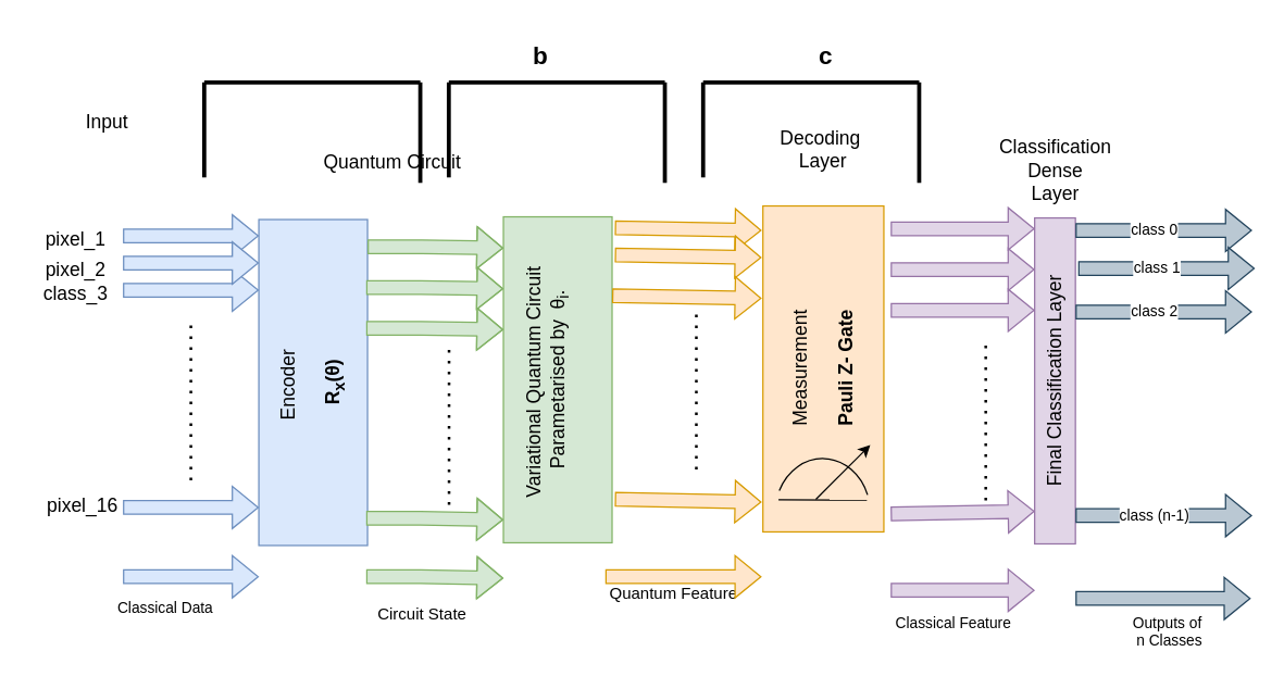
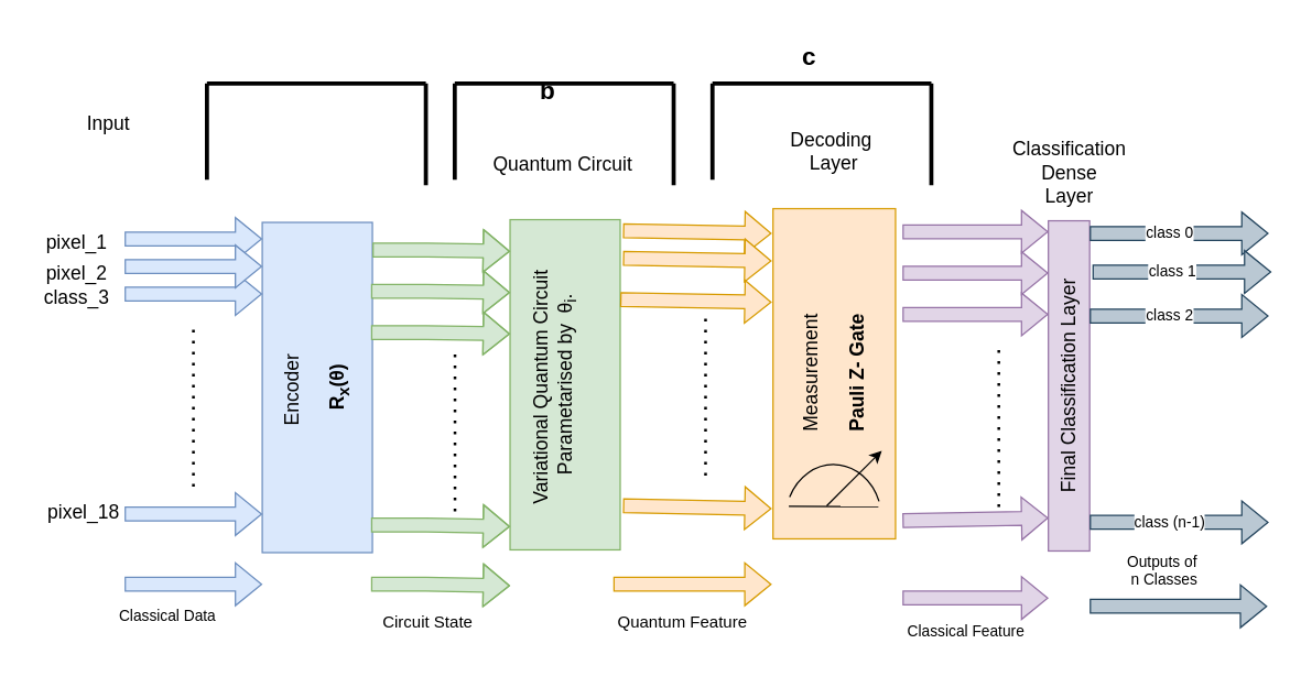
- <mxCell id="60" value="&lt;font style=&quot;font-size: 18px;&quot;&gt;&lt;b&gt;b&lt;/b&gt;&lt;/font&gt;" style="text;html=1;align=center;verticalAlign=middle;resizable=0;points=[];autosize=1;strokeColor=none;fillColor=none;" vertex="1" parent="1"><mxGeometry x="376" y="20" width="42" height="42" as="geometry" /></mxCell>
+ <mxCell id="60" value="&lt;font style=&quot;font-size: 18px;&quot;&gt;&lt;b&gt;b&lt;/b&gt;&lt;/font&gt;" style="text;html=1;align=center;verticalAlign=middle;resizable=0;points=[];autosize=1;strokeColor=none;fillColor=none;" vertex="1" parent="1"><mxGeometry x="376" y="45" width="42" height="42" as="geometry" /></mxCell>
- <mxCell id="61" value="&lt;font style=&quot;font-size: 18px;&quot;&gt;&lt;b&gt;c&lt;/b&gt;&lt;/font&gt;" style="text;html=1;align=center;verticalAlign=middle;resizable=0;points=[];autosize=1;strokeColor=none;fillColor=none;" vertex="1" parent="1"><mxGeometry x="586" y="20" width="42" height="42" as="geometry" /></mxCell>
+ <mxCell id="61" value="&lt;font style=&quot;font-size: 18px;&quot;&gt;&lt;b&gt;c&lt;/b&gt;&lt;/font&gt;" style="text;html=1;align=center;verticalAlign=middle;resizable=0;points=[];autosize=1;strokeColor=none;fillColor=none;" vertex="1" parent="1"><mxGeometry x="566" y="20" width="42" height="42" as="geometry" /></mxCell>
- <mxCell id="25" value="&lt;font style=&quot;font-size: 14px;&quot;&gt;Quantum Circuit&amp;nbsp;&lt;/font&gt;" style="text;html=1;align=center;verticalAlign=middle;resizable=0;points=[];autosize=1;strokeColor=none;fillColor=none;" parent="1" vertex="1"><mxGeometry x="225" y="104" width="130" height="30" as="geometry" /></mxCell>
+ <mxCell id="25" value="&lt;font style=&quot;font-size: 14px;&quot;&gt;Quantum Circuit&amp;nbsp;&lt;/font&gt;" style="text;html=1;align=center;verticalAlign=middle;resizable=0;points=[];autosize=1;strokeColor=none;fillColor=none;" parent="1" vertex="1"><mxGeometry x="345" y="104" width="130" height="30" as="geometry" /></mxCell>
- <mxCell id="43" value="&lt;font style=&quot;font-size: 14px;&quot;&gt;pixel_16&lt;/font&gt;" style="text;html=1;align=center;verticalAlign=middle;resizable=0;points=[];autosize=1;strokeColor=none;fillColor=none;" parent="1" vertex="1"><mxGeometry x="20" y="357" width="80" height="30" as="geometry" /></mxCell>
+ <mxCell id="43" value="&lt;font style=&quot;font-size: 14px;&quot;&gt;pixel_18&lt;/font&gt;" style="text;html=1;align=center;verticalAlign=middle;resizable=0;points=[];autosize=1;strokeColor=none;fillColor=none;" parent="1" vertex="1"><mxGeometry x="20" y="357" width="80" height="30" as="geometry" /></mxCell>
- <mxCell id="29" value="Quantum Feature" style="text;html=1;align=center;verticalAlign=middle;resizable=0;points=[];autosize=1;strokeColor=none;fillColor=none;" parent="1" vertex="1"><mxGeometry x="432" y="423" width="126" height="28" as="geometry" /></mxCell>
+ <mxCell id="29" value="Quantum Feature" style="text;html=1;align=center;verticalAlign=middle;resizable=0;points=[];autosize=1;strokeColor=none;fillColor=none;" parent="1" vertex="1"><mxGeometry x="432" y="438" width="126" height="28" as="geometry" /></mxCell>
- <mxCell id="48" value="&lt;span style=&quot;font-size: 11px; background-color: rgb(255, 255, 255);&quot;&gt;Outputs of&amp;nbsp;&lt;/span&gt;&lt;div style=&quot;font-size: 11px; background-color: rgb(255, 255, 255);&quot;&gt;n Classes&lt;/div&gt;" style="text;html=1;align=center;verticalAlign=middle;resizable=0;points=[];autosize=1;strokeColor=none;fillColor=none;" vertex="1" parent="1"><mxGeometry x="818" y="443" width="84" height="42" as="geometry" /></mxCell>
+ <mxCell id="48" value="&lt;span style=&quot;font-size: 11px; background-color: rgb(255, 255, 255);&quot;&gt;Outputs of&amp;nbsp;&lt;/span&gt;&lt;div style=&quot;font-size: 11px; background-color: rgb(255, 255, 255);&quot;&gt;n Classes&lt;/div&gt;" style="text;html=1;align=center;verticalAlign=middle;resizable=0;points=[];autosize=1;strokeColor=none;fillColor=none;" vertex="1" parent="1"><mxGeometry x="803" y="393" width="84" height="42" as="geometry" /></mxCell>
